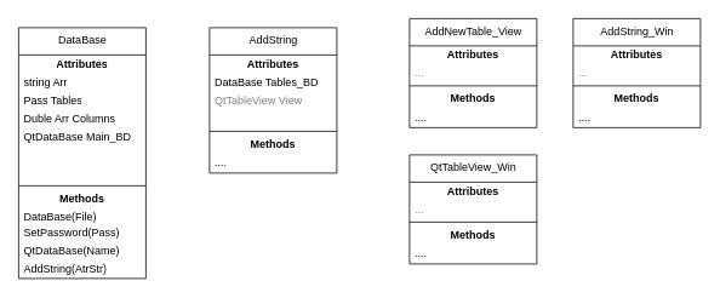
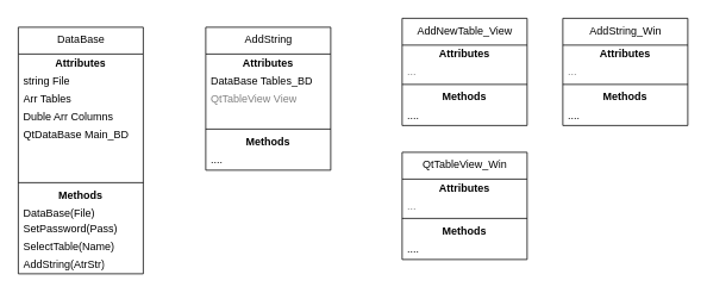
- <mxCell id="4" value="string Arr" style="text;html=1;strokeColor=none;fillColor=none;align=left;verticalAlign=middle;spacingLeft=4;spacingRight=4;overflow=hidden;rotatable=0;points=[[0,0.5],[1,0.5]];portConstraint=eastwest;" parent="2" vertex="1"><mxGeometry y="50" width="140" height="20" as="geometry" /></mxCell>
+ <mxCell id="4" value="string File" style="text;html=1;strokeColor=none;fillColor=none;align=left;verticalAlign=middle;spacingLeft=4;spacingRight=4;overflow=hidden;rotatable=0;points=[[0,0.5],[1,0.5]];portConstraint=eastwest;" parent="2" vertex="1"><mxGeometry y="50" width="140" height="20" as="geometry" /></mxCell>
- <mxCell id="5" value="&lt;font color=&quot;#000000&quot;&gt;Pass Tables&lt;/font&gt;" style="text;html=1;strokeColor=none;fillColor=none;align=left;verticalAlign=middle;spacingLeft=4;spacingRight=4;overflow=hidden;rotatable=0;points=[[0,0.5],[1,0.5]];portConstraint=eastwest;fontColor=#808080;" parent="2" vertex="1"><mxGeometry y="70" width="140" height="20" as="geometry" /></mxCell>
+ <mxCell id="5" value="&lt;font color=&quot;#000000&quot;&gt;Arr Tables&lt;/font&gt;" style="text;html=1;strokeColor=none;fillColor=none;align=left;verticalAlign=middle;spacingLeft=4;spacingRight=4;overflow=hidden;rotatable=0;points=[[0,0.5],[1,0.5]];portConstraint=eastwest;fontColor=#808080;" parent="2" vertex="1"><mxGeometry y="70" width="140" height="20" as="geometry" /></mxCell>
- <mxCell id="14" value="QtDataBase(Name)" style="text;html=1;strokeColor=none;fillColor=none;align=left;verticalAlign=middle;spacingLeft=4;spacingRight=4;overflow=hidden;rotatable=0;points=[[0,0.5],[1,0.5]];portConstraint=eastwest;" parent="2" vertex="1"><mxGeometry y="236" width="140" height="20" as="geometry" /></mxCell>
+ <mxCell id="14" value="SelectTable(Name)" style="text;html=1;strokeColor=none;fillColor=none;align=left;verticalAlign=middle;spacingLeft=4;spacingRight=4;overflow=hidden;rotatable=0;points=[[0,0.5],[1,0.5]];portConstraint=eastwest;" parent="2" vertex="1"><mxGeometry y="236" width="140" height="20" as="geometry" /></mxCell>
